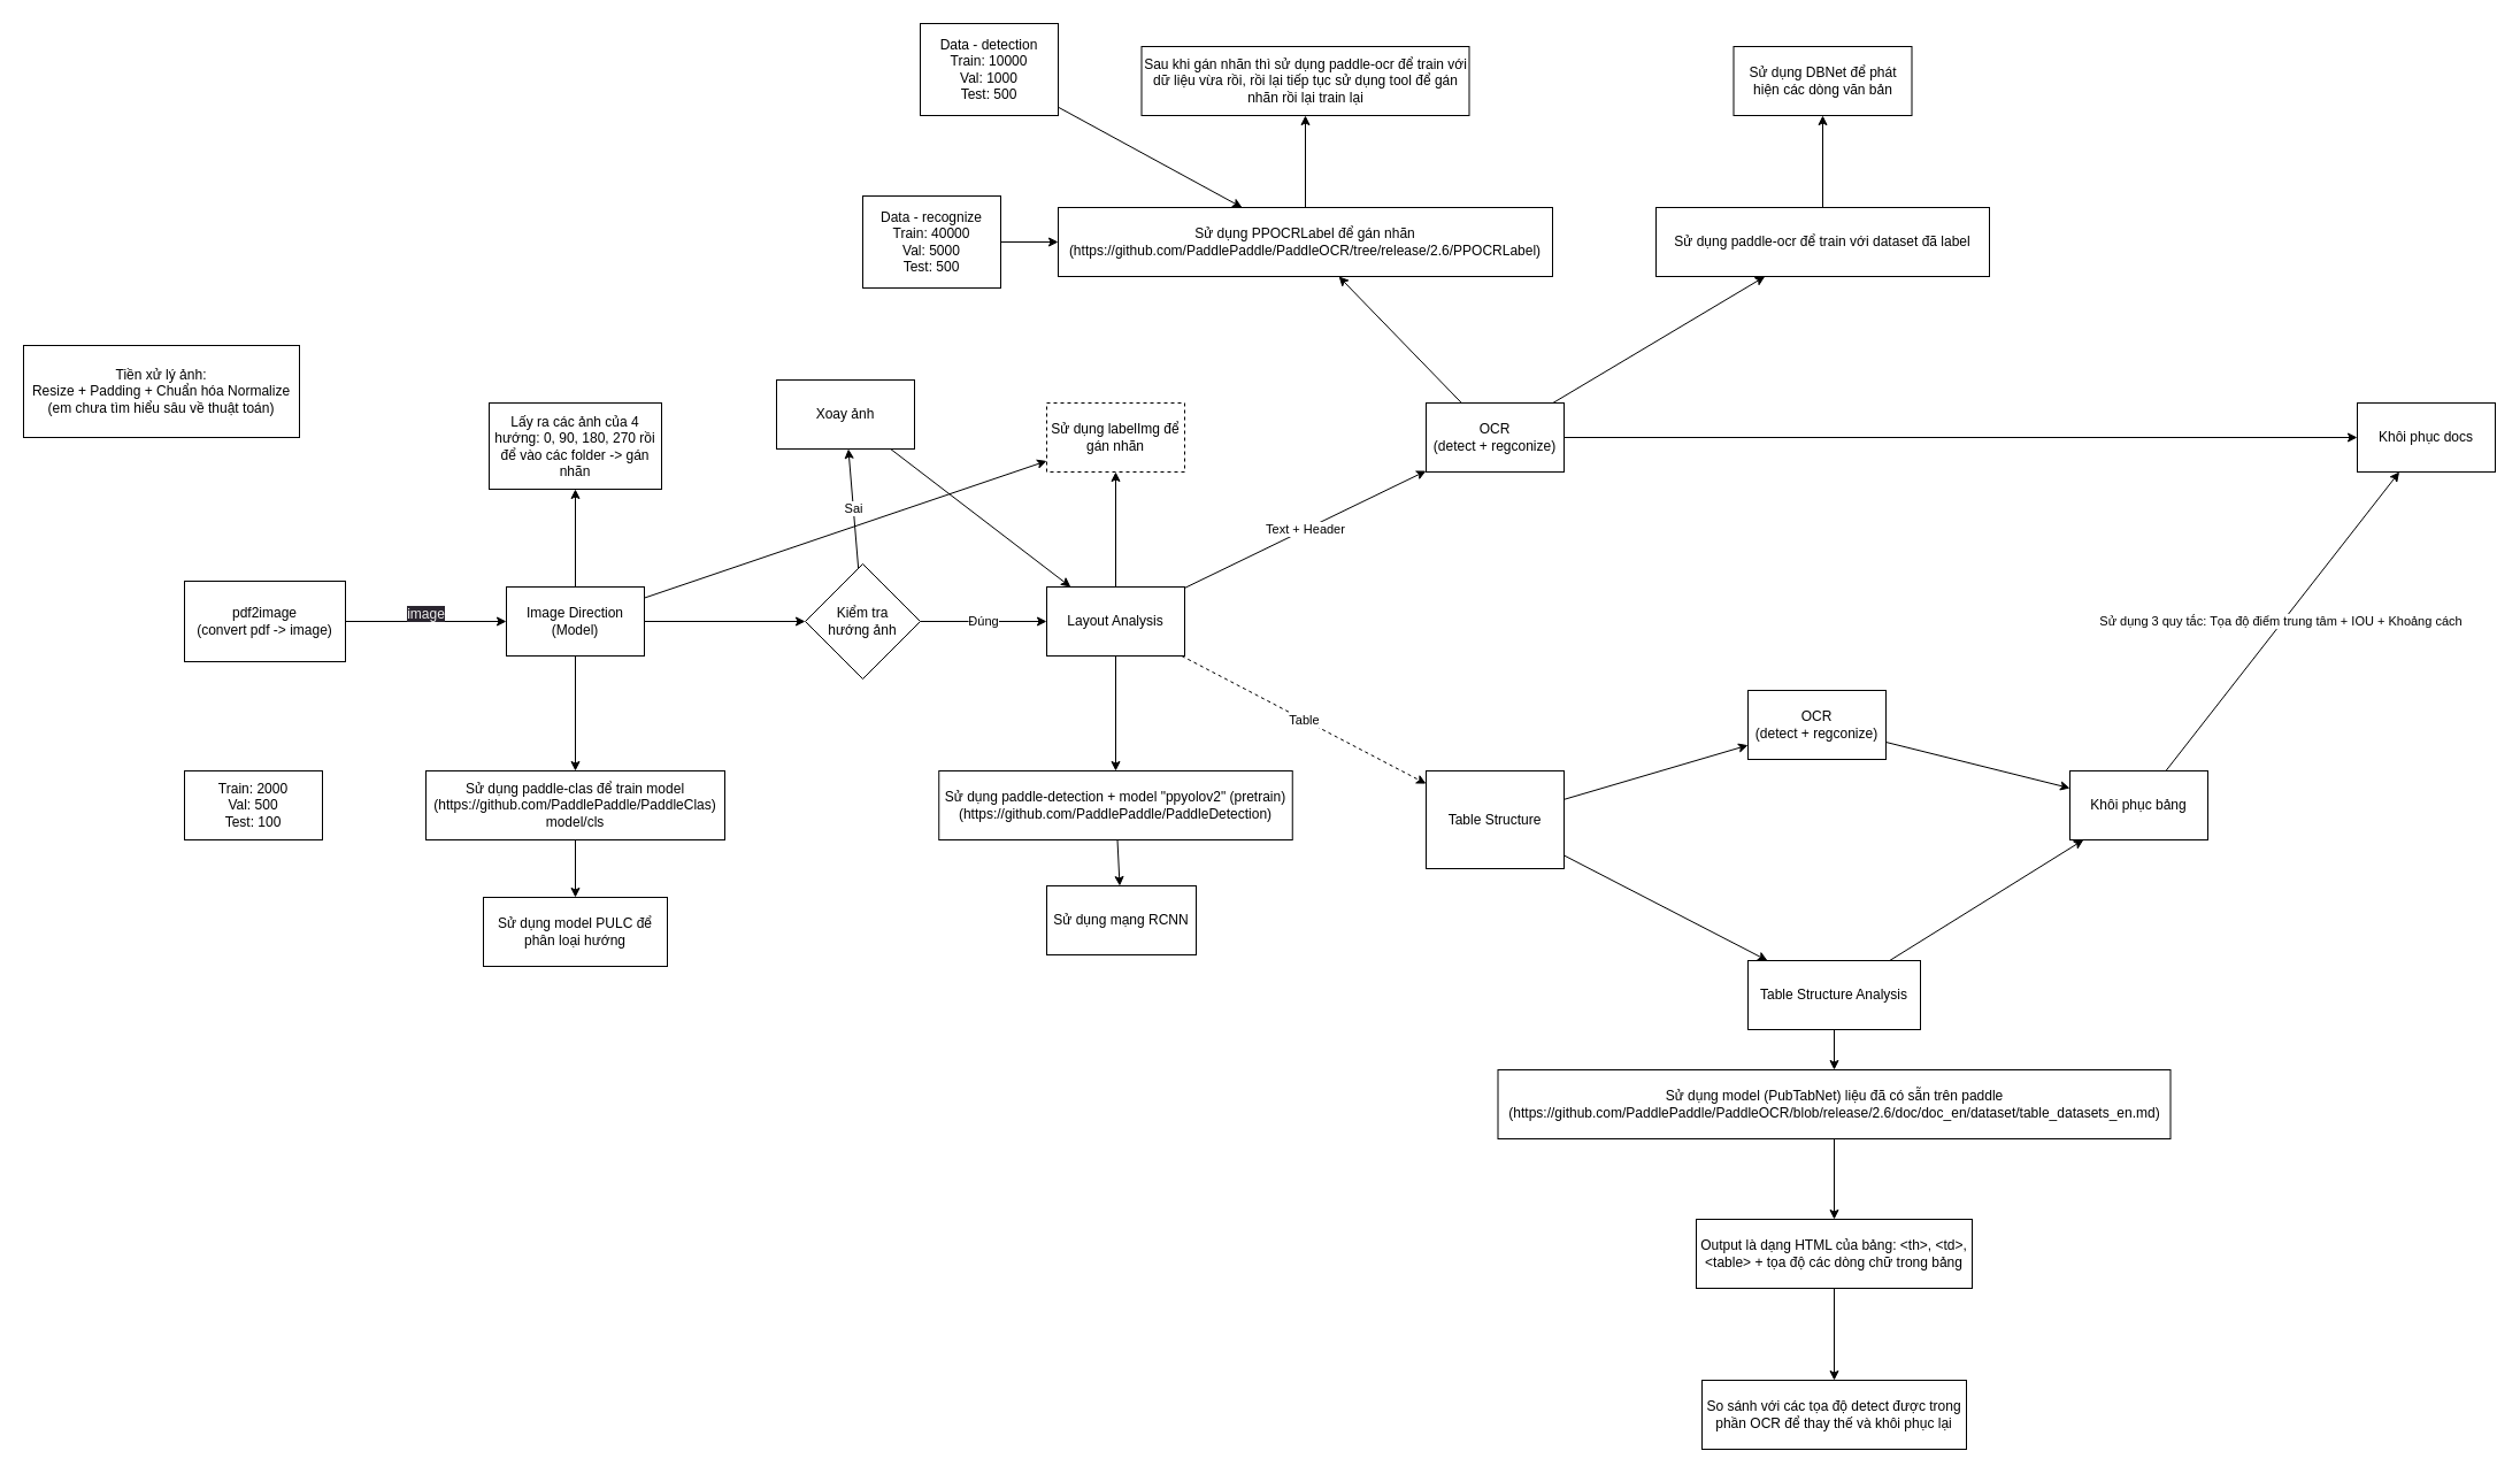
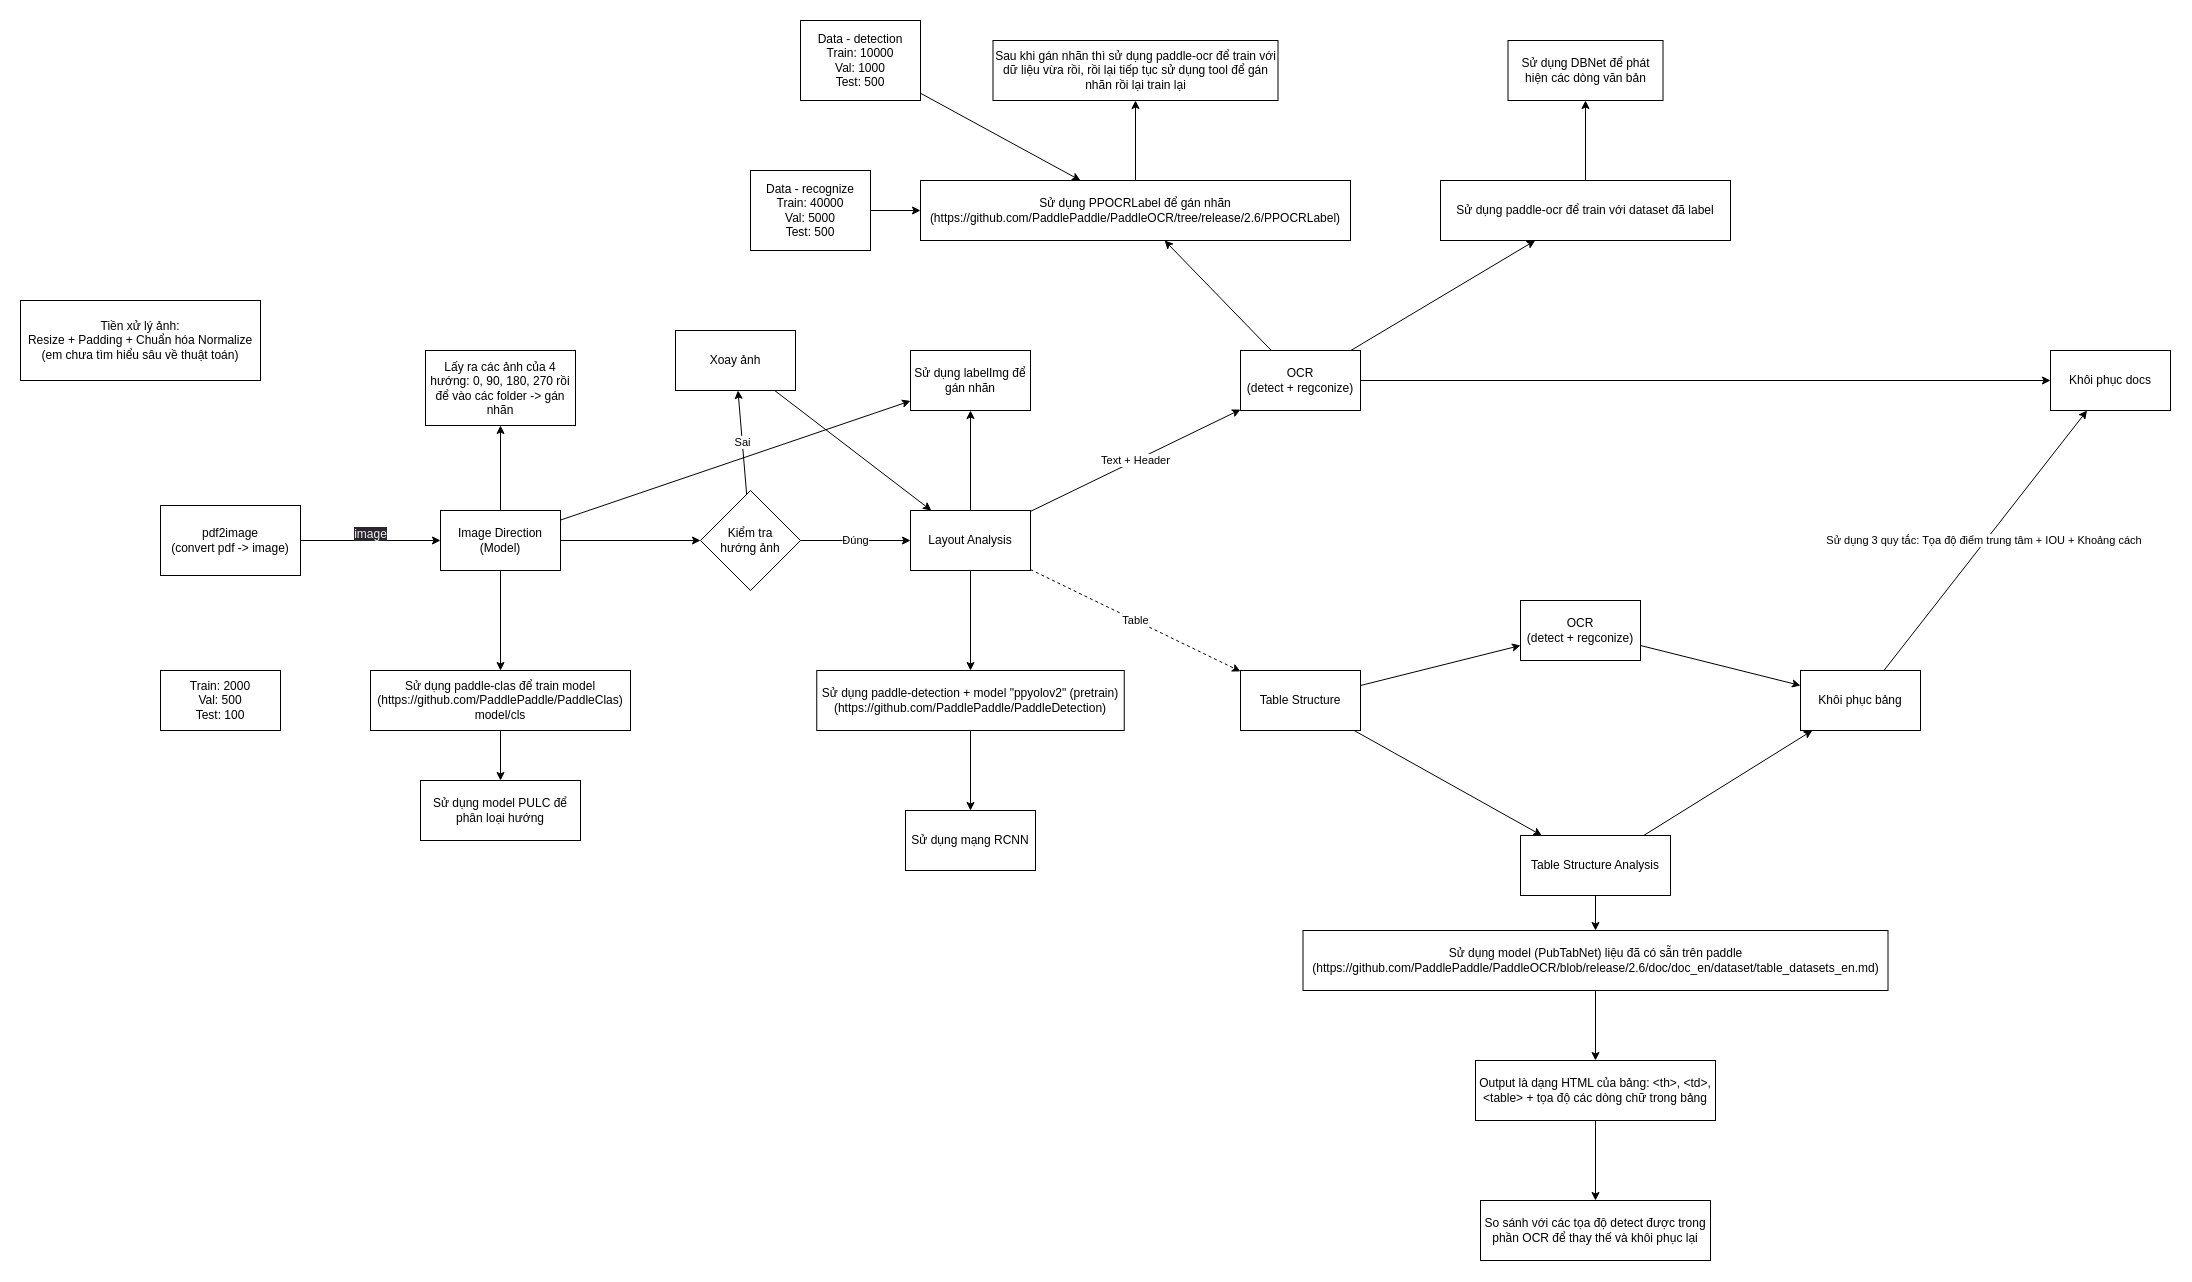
- <mxCell id="23" value="Sử dụng labelImg để gán nhãn" style="whiteSpace=wrap;html=1;rounded=0;dashed=1;" parent="1" vertex="1"><mxGeometry x="910" y="350" width="120" height="60" as="geometry" /></mxCell>
+ <mxCell id="23" value="Sử dụng labelImg để gán nhãn" style="whiteSpace=wrap;html=1;rounded=0;" parent="1" vertex="1"><mxGeometry x="910" y="350" width="120" height="60" as="geometry" /></mxCell>
- <mxCell id="41" value="Table Structure" style="rounded=0;whiteSpace=wrap;html=1;" parent="1" vertex="1"><mxGeometry x="1240" y="670" width="120" height="85" as="geometry" /></mxCell>
+ <mxCell id="41" value="Table Structure" style="rounded=0;whiteSpace=wrap;html=1;" parent="1" vertex="1"><mxGeometry x="1240" y="670" width="120" height="60" as="geometry" /></mxCell>
- <mxCell id="57" value="Sử dụng mạng RCNN" style="whiteSpace=wrap;html=1;rounded=0;" parent="1" vertex="1"><mxGeometry x="910" y="770" width="130" height="60" as="geometry" /></mxCell>
+ <mxCell id="57" value="Sử dụng mạng RCNN" style="whiteSpace=wrap;html=1;rounded=0;" parent="1" vertex="1"><mxGeometry x="905" y="810" width="130" height="60" as="geometry" /></mxCell>
